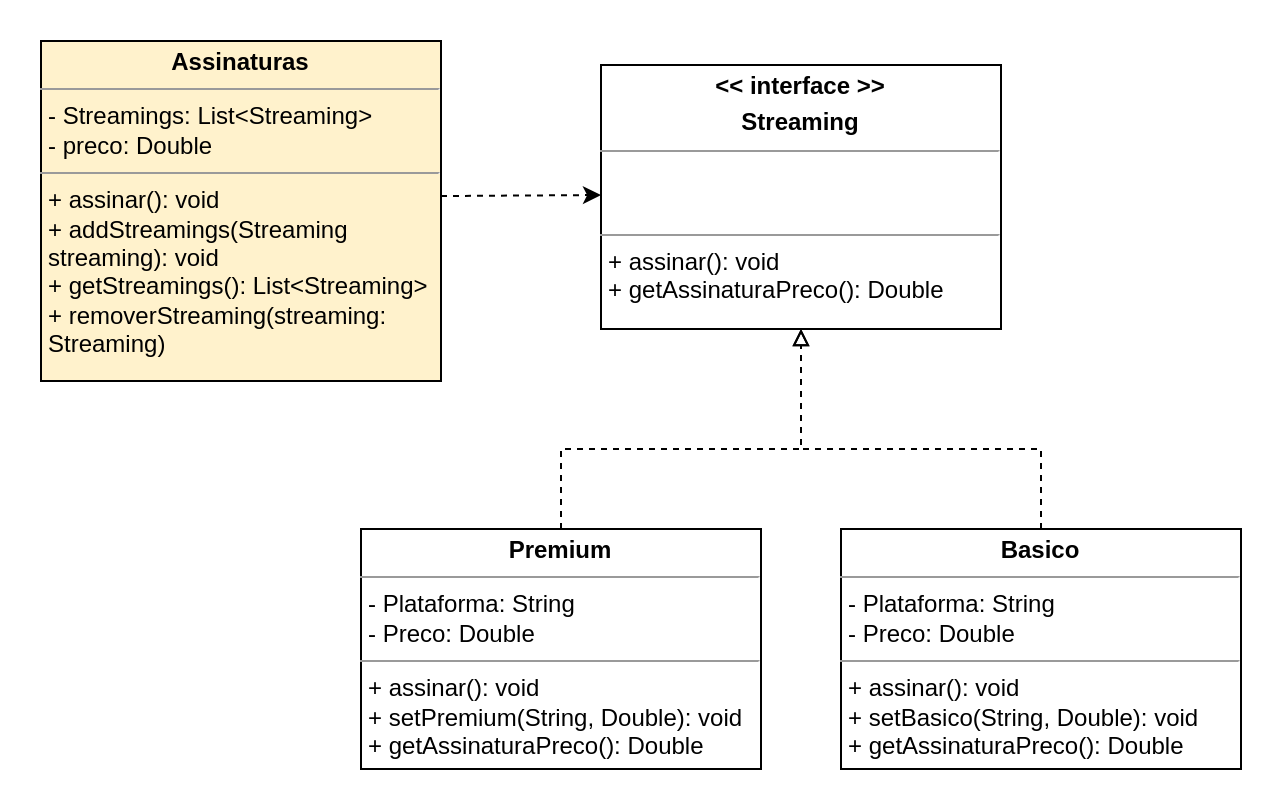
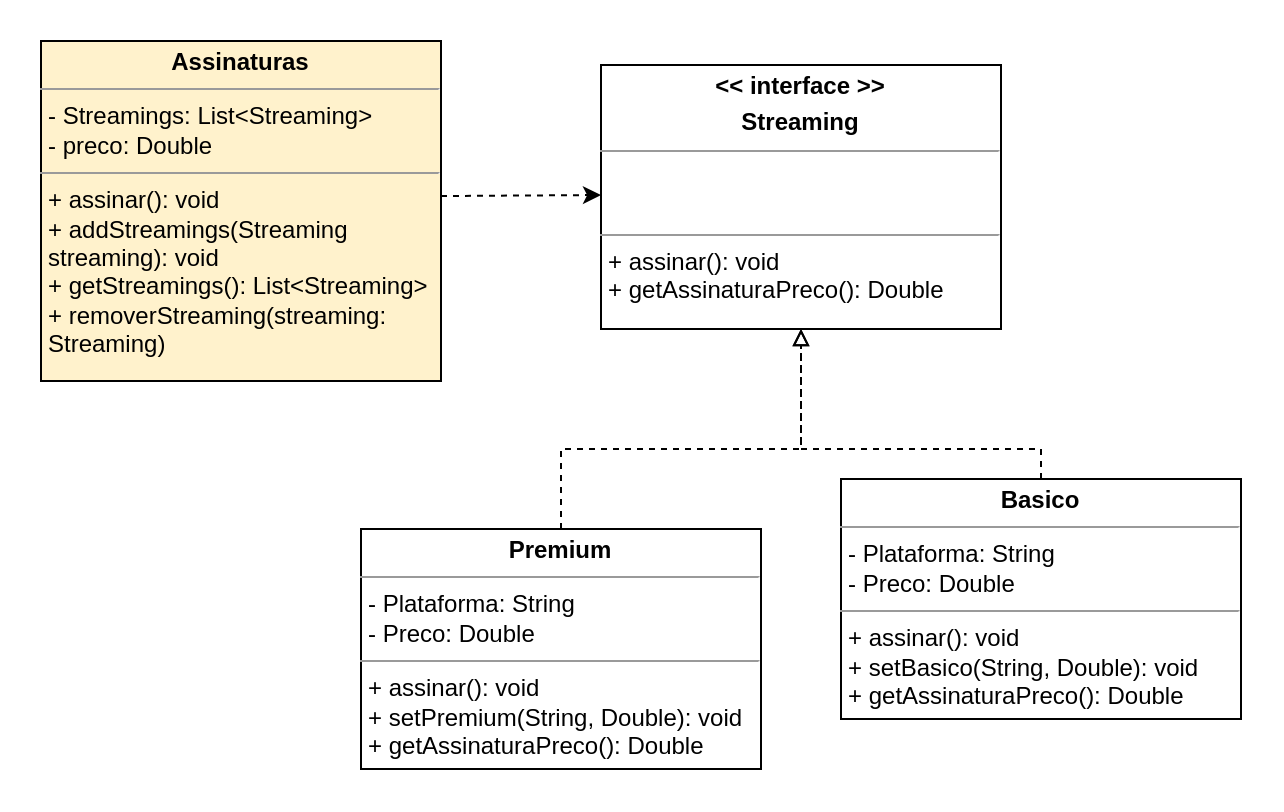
- <mxCell id="4" value="&lt;p style=&quot;margin:0px;margin-top:4px;text-align:center;&quot;&gt;&lt;b&gt;Basico&lt;/b&gt;&lt;/p&gt;&lt;hr size=&quot;1&quot;&gt;&lt;p style=&quot;margin:0px;margin-left:4px;&quot;&gt;- Plataforma: String&lt;/p&gt;&lt;p style=&quot;margin:0px;margin-left:4px;&quot;&gt;- Preco: Double&lt;/p&gt;&lt;hr size=&quot;1&quot;&gt;&lt;p style=&quot;margin:0px;margin-left:4px;&quot;&gt;+ assinar(): void&lt;br&gt;&lt;/p&gt;&lt;p style=&quot;margin:0px;margin-left:4px;&quot;&gt;+ setBasico(String, Double): void&lt;/p&gt;&lt;p style=&quot;margin:0px;margin-left:4px;&quot;&gt;+ getAssinaturaPreco(): Double&lt;/p&gt;" style="verticalAlign=top;align=left;overflow=fill;fontSize=12;fontFamily=Helvetica;html=1;whiteSpace=wrap;" parent="1" vertex="1"><mxGeometry x="420" y="264" width="200" height="120" as="geometry" /></mxCell>
+ <mxCell id="4" value="&lt;p style=&quot;margin:0px;margin-top:4px;text-align:center;&quot;&gt;&lt;b&gt;Basico&lt;/b&gt;&lt;/p&gt;&lt;hr size=&quot;1&quot;&gt;&lt;p style=&quot;margin:0px;margin-left:4px;&quot;&gt;- Plataforma: String&lt;/p&gt;&lt;p style=&quot;margin:0px;margin-left:4px;&quot;&gt;- Preco: Double&lt;/p&gt;&lt;hr size=&quot;1&quot;&gt;&lt;p style=&quot;margin:0px;margin-left:4px;&quot;&gt;+ assinar(): void&lt;br&gt;&lt;/p&gt;&lt;p style=&quot;margin:0px;margin-left:4px;&quot;&gt;+ setBasico(String, Double): void&lt;/p&gt;&lt;p style=&quot;margin:0px;margin-left:4px;&quot;&gt;+ getAssinaturaPreco(): Double&lt;/p&gt;" style="verticalAlign=top;align=left;overflow=fill;fontSize=12;fontFamily=Helvetica;html=1;whiteSpace=wrap;" parent="1" vertex="1"><mxGeometry x="420" y="239" width="200" height="120" as="geometry" /></mxCell>
